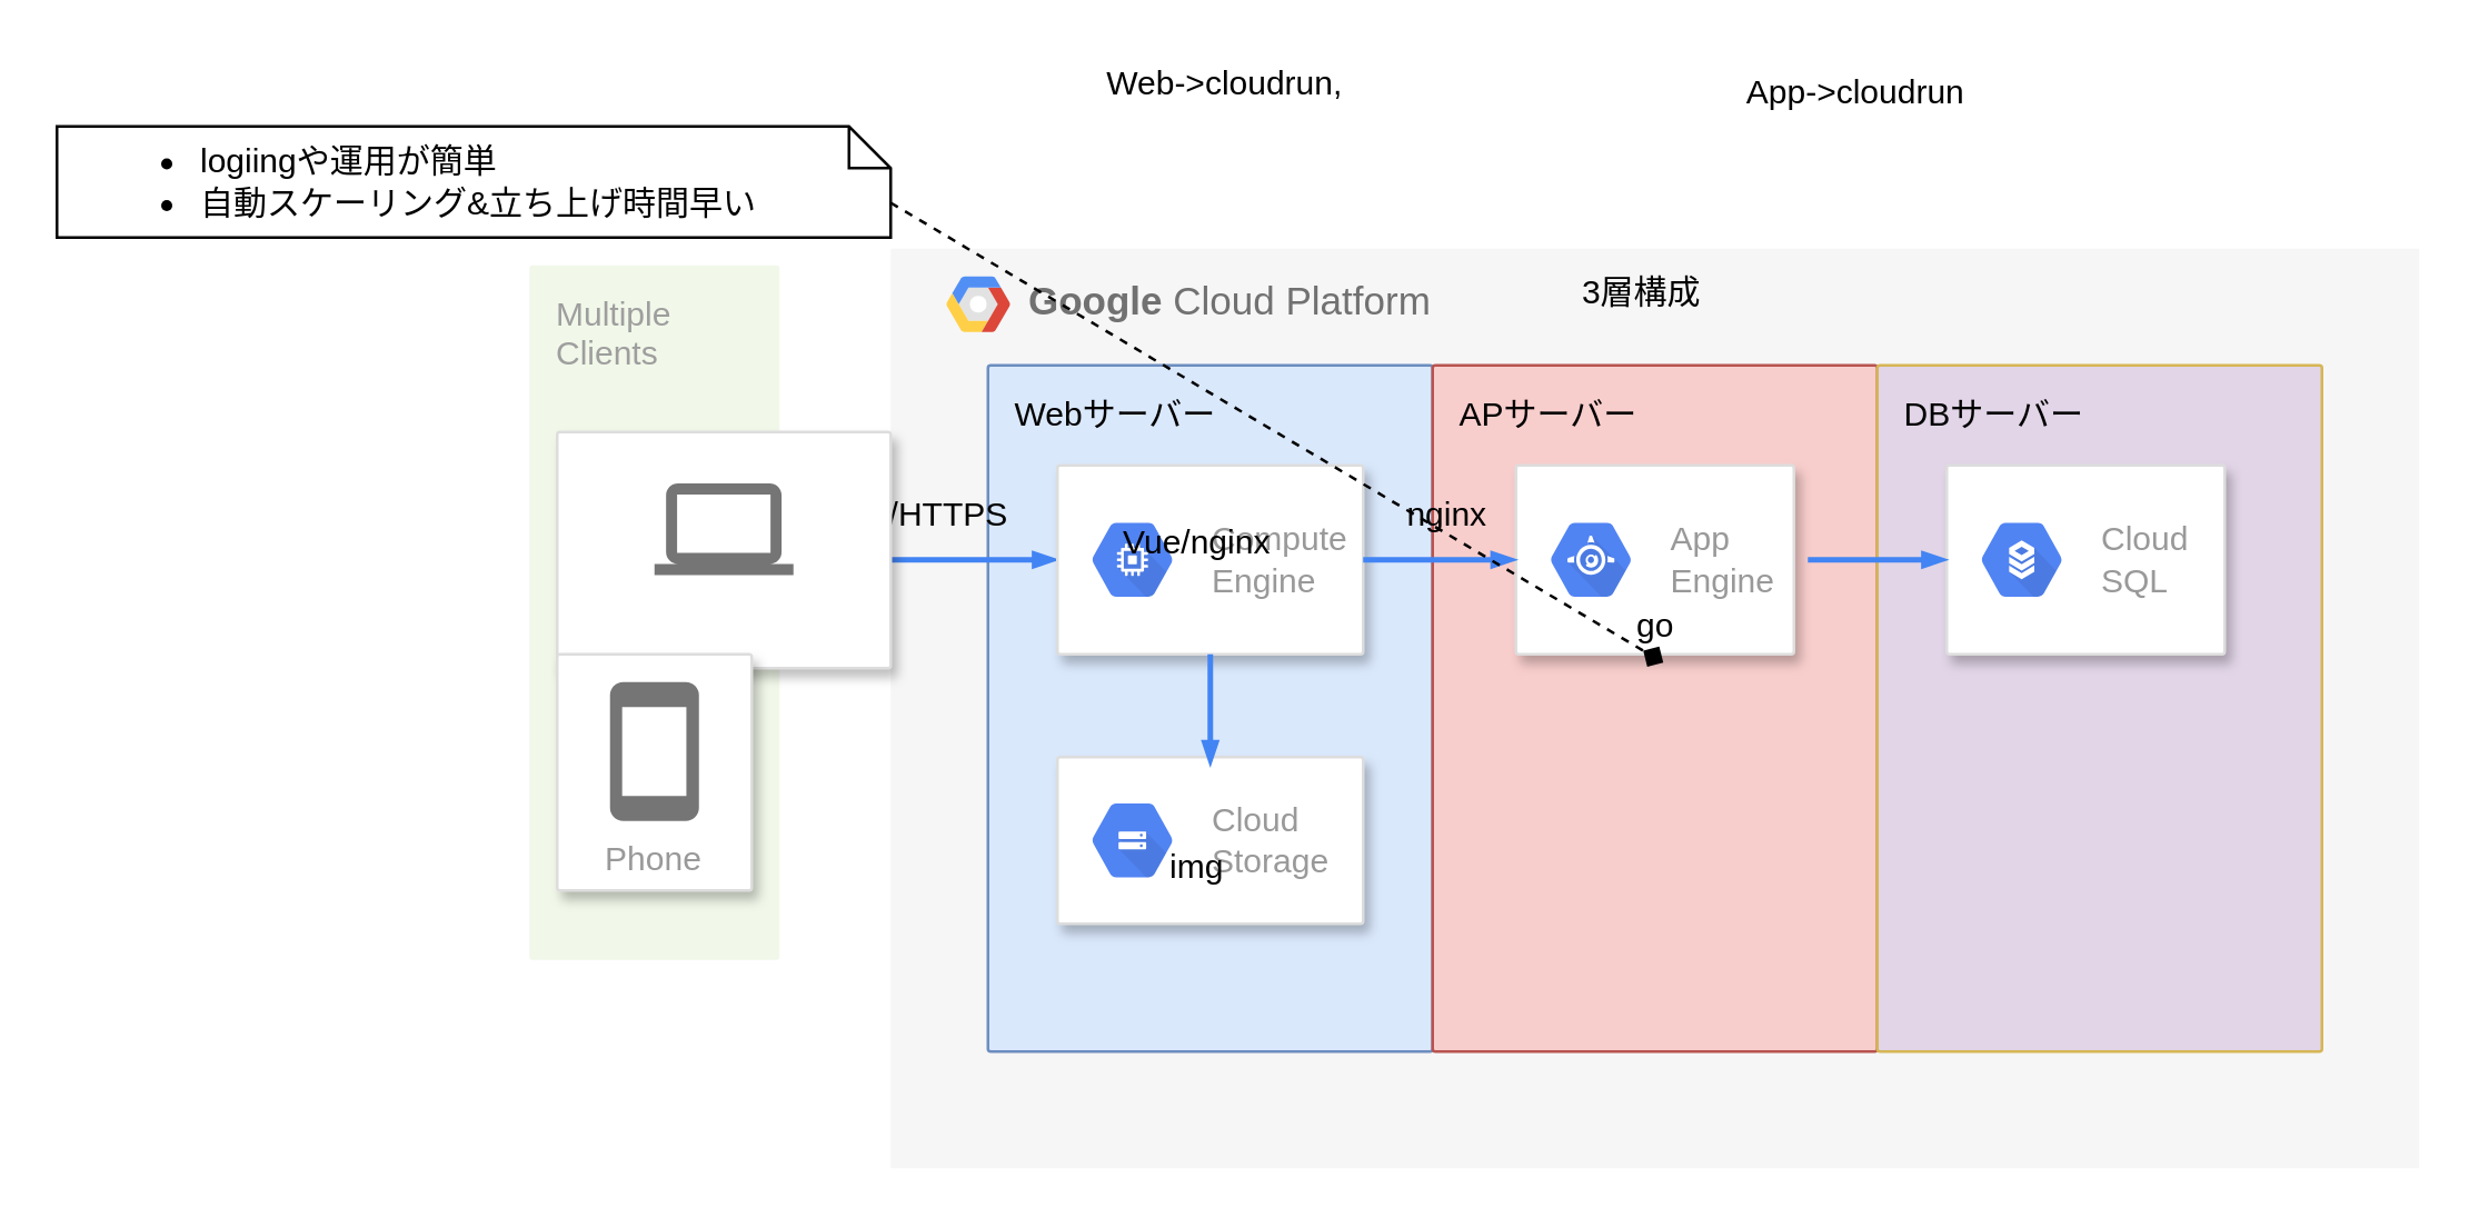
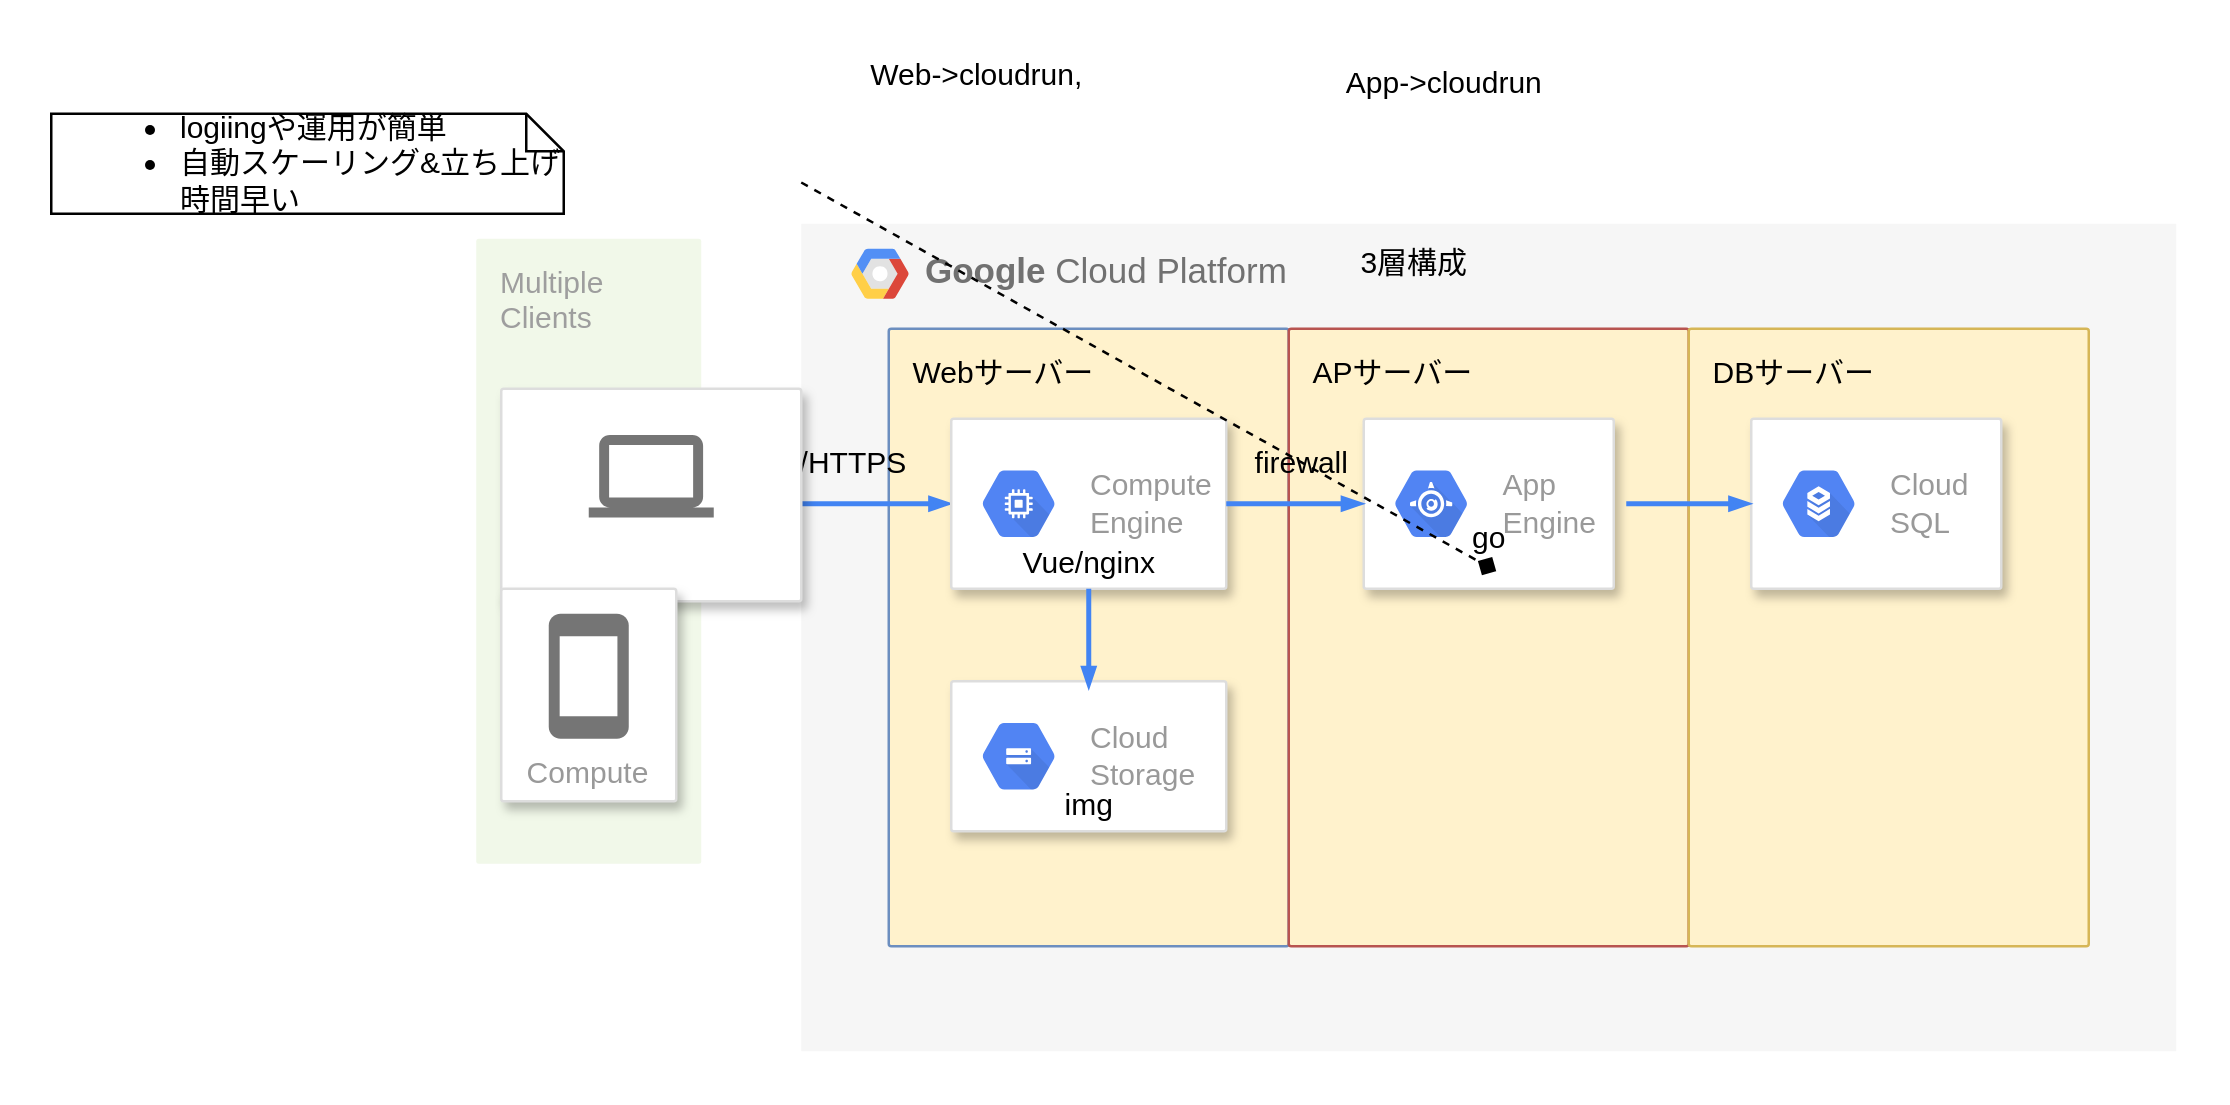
- <mxCell id="30" value="Web-&amp;gt;cloudrun," style="text;html=1;align=center;verticalAlign=middle;resizable=0;points=[];autosize=1;" vertex="1" parent="1"><mxGeometry x="390" y="20" width="100" height="20" as="geometry" /></mxCell>
+ <mxCell id="30" value="Web-&amp;gt;cloudrun," style="text;html=1;align=center;verticalAlign=middle;resizable=0;points=[];autosize=1;" vertex="1" parent="1"><mxGeometry x="340" y="20" width="100" height="20" as="geometry" /></mxCell>
- <mxCell id="31" value="App-&amp;gt;cloudrun" style="text;html=1;align=center;verticalAlign=middle;resizable=0;points=[];autosize=1;" vertex="1" parent="1"><mxGeometry x="622" y="23" width="90" height="20" as="geometry" /></mxCell>
+ <mxCell id="31" value="App-&amp;gt;cloudrun" style="text;html=1;align=center;verticalAlign=middle;resizable=0;points=[];autosize=1;" vertex="1" parent="1"><mxGeometry x="532" y="23" width="90" height="20" as="geometry" /></mxCell>
- <mxCell id="32" value="&lt;ul&gt;&lt;li&gt;logiingや運用が簡単&lt;/li&gt;&lt;li&gt;自動スケーリング&amp;amp;立ち上げ時間早い&lt;/li&gt;&lt;/ul&gt;" style="shape=note;size=15;align=left;spacingLeft=10;html=1;whiteSpace=wrap;" vertex="1" parent="1"><mxGeometry x="20" y="45" width="300" height="40" as="geometry" /></mxCell>
+ <mxCell id="32" value="&lt;ul&gt;&lt;li&gt;logiingや運用が簡単&lt;/li&gt;&lt;li&gt;自動スケーリング&amp;amp;立ち上げ時間早い&lt;/li&gt;&lt;/ul&gt;" style="shape=note;size=15;align=left;spacingLeft=10;html=1;whiteSpace=wrap;" vertex="1" parent="1"><mxGeometry x="20" y="45" width="205" height="40" as="geometry" /></mxCell>
- <mxCell id="9" value="3層構成" style="text;html=1;align=center;verticalAlign=middle;resizable=0;points=[];autosize=1;" vertex="1" parent="2"><mxGeometry x="240" y="6" width="60" height="20" as="geometry" /></mxCell>
+ <mxCell id="9" value="3層構成" style="text;html=1;align=center;verticalAlign=middle;resizable=0;points=[];autosize=1;" vertex="1" parent="2"><mxGeometry x="215" y="6" width="60" height="20" as="geometry" /></mxCell>
- <mxCell id="8" value="nginx" style="text;html=1;align=center;verticalAlign=middle;resizable=0;points=[];autosize=1;" vertex="1" parent="2"><mxGeometry x="175" y="86" width="50" height="20" as="geometry" /></mxCell>
+ <mxCell id="8" value="firewall" style="text;html=1;align=center;verticalAlign=middle;resizable=0;points=[];autosize=1;" vertex="1" parent="2"><mxGeometry x="175" y="86" width="50" height="20" as="geometry" /></mxCell>
- <mxCell id="18" value="Vue/nginx" style="text;html=1;align=center;verticalAlign=middle;resizable=0;points=[];autosize=1;" vertex="1" parent="16"><mxGeometry x="15" y="18" width="70" height="20" as="geometry" /></mxCell>
+ <mxCell id="18" value="Vue/nginx" style="text;html=1;align=center;verticalAlign=middle;resizable=0;points=[];autosize=1;" vertex="1" parent="16"><mxGeometry x="20" y="48" width="70" height="20" as="geometry" /></mxCell>
- <mxCell id="21" value="go" style="text;html=1;align=center;verticalAlign=middle;resizable=0;points=[];autosize=1;" vertex="1" parent="19"><mxGeometry x="35" y="48" width="30" height="20" as="geometry" /></mxCell>
+ <mxCell id="21" value="go" style="text;html=1;align=center;verticalAlign=middle;resizable=0;points=[];autosize=1;" vertex="1" parent="19"><mxGeometry x="35" y="38" width="30" height="20" as="geometry" /></mxCell>
- <mxCell id="4" value="Webサーバー" style="points=[[0,0,0],[0.25,0,0],[0.5,0,0],[0.75,0,0],[1,0,0],[1,0.25,0],[1,0.5,0],[1,0.75,0],[1,1,0],[0.75,1,0],[0.5,1,0],[0.25,1,0],[0,1,0],[0,0.75,0],[0,0.5,0],[0,0.25,0]];rounded=1;absoluteArcSize=1;arcSize=2;html=1;strokeColor=#6c8ebf;shadow=0;dashed=0;fontSize=12;align=left;verticalAlign=top;spacing=10;spacingTop=-4;fillColor=#dae8fc;" vertex="1" parent="2"><mxGeometry x="35" y="42" width="160" height="247" as="geometry" /></mxCell>
+ <mxCell id="4" value="Webサーバー" style="points=[[0,0,0],[0.25,0,0],[0.5,0,0],[0.75,0,0],[1,0,0],[1,0.25,0],[1,0.5,0],[1,0.75,0],[1,1,0],[0.75,1,0],[0.5,1,0],[0.25,1,0],[0,1,0],[0,0.75,0],[0,0.5,0],[0,0.25,0]];rounded=1;absoluteArcSize=1;arcSize=2;html=1;strokeColor=#6c8ebf;shadow=0;dashed=0;fontSize=12;align=left;verticalAlign=top;spacing=10;spacingTop=-4;fillColor=#fff2cc;" vertex="1" parent="2"><mxGeometry x="35" y="42" width="160" height="247" as="geometry" /></mxCell>
- <mxCell id="5" value="APサーバー" style="points=[[0,0,0],[0.25,0,0],[0.5,0,0],[0.75,0,0],[1,0,0],[1,0.25,0],[1,0.5,0],[1,0.75,0],[1,1,0],[0.75,1,0],[0.5,1,0],[0.25,1,0],[0,1,0],[0,0.75,0],[0,0.5,0],[0,0.25,0]];rounded=1;absoluteArcSize=1;arcSize=2;html=1;strokeColor=#b85450;shadow=0;dashed=0;fontSize=12;align=left;verticalAlign=top;spacing=10;spacingTop=-4;fillColor=#f8cecc;" vertex="1" parent="2"><mxGeometry x="195" y="42" width="160" height="247" as="geometry" /></mxCell>
+ <mxCell id="5" value="APサーバー" style="points=[[0,0,0],[0.25,0,0],[0.5,0,0],[0.75,0,0],[1,0,0],[1,0.25,0],[1,0.5,0],[1,0.75,0],[1,1,0],[0.75,1,0],[0.5,1,0],[0.25,1,0],[0,1,0],[0,0.75,0],[0,0.5,0],[0,0.25,0]];rounded=1;absoluteArcSize=1;arcSize=2;html=1;strokeColor=#b85450;shadow=0;dashed=0;fontSize=12;align=left;verticalAlign=top;spacing=10;spacingTop=-4;fillColor=#fff2cc;" vertex="1" parent="2"><mxGeometry x="195" y="42" width="160" height="247" as="geometry" /></mxCell>
- <mxCell id="6" value="DBサーバー" style="points=[[0,0,0],[0.25,0,0],[0.5,0,0],[0.75,0,0],[1,0,0],[1,0.25,0],[1,0.5,0],[1,0.75,0],[1,1,0],[0.75,1,0],[0.5,1,0],[0.25,1,0],[0,1,0],[0,0.75,0],[0,0.5,0],[0,0.25,0]];rounded=1;absoluteArcSize=1;arcSize=2;html=1;strokeColor=#d6b656;shadow=0;dashed=0;fontSize=12;align=left;verticalAlign=top;spacing=10;spacingTop=-4;fillColor=#e1d5e7;" vertex="1" parent="2"><mxGeometry x="355" y="42" width="160" height="247" as="geometry" /></mxCell>
+ <mxCell id="6" value="DBサーバー" style="points=[[0,0,0],[0.25,0,0],[0.5,0,0],[0.75,0,0],[1,0,0],[1,0.25,0],[1,0.5,0],[1,0.75,0],[1,1,0],[0.75,1,0],[0.5,1,0],[0.25,1,0],[0,1,0],[0,0.75,0],[0,0.5,0],[0,0.25,0]];rounded=1;absoluteArcSize=1;arcSize=2;html=1;strokeColor=#d6b656;shadow=0;dashed=0;fontSize=12;align=left;verticalAlign=top;spacing=10;spacingTop=-4;fillColor=#fff2cc;" vertex="1" parent="2"><mxGeometry x="355" y="42" width="160" height="247" as="geometry" /></mxCell>
- <mxCell id="14" value="Phone" style="strokeColor=#dddddd;shadow=1;strokeWidth=1;rounded=1;absoluteArcSize=1;arcSize=2;labelPosition=center;verticalLabelPosition=middle;align=center;verticalAlign=bottom;spacingLeft=0;fontColor=#999999;fontSize=12;whiteSpace=wrap;spacingBottom=2;" vertex="1" parent="1"><mxGeometry x="200" y="235" width="70" height="85" as="geometry" /></mxCell>
+ <mxCell id="14" value="Compute" style="strokeColor=#dddddd;shadow=1;strokeWidth=1;rounded=1;absoluteArcSize=1;arcSize=2;labelPosition=center;verticalLabelPosition=middle;align=center;verticalAlign=bottom;spacingLeft=0;fontColor=#999999;fontSize=12;whiteSpace=wrap;spacingBottom=2;" vertex="1" parent="1"><mxGeometry x="200" y="235" width="70" height="85" as="geometry" /></mxCell>
- <mxCell id="28" value="img" style="text;html=1;align=center;verticalAlign=middle;resizable=0;points=[];autosize=1;" vertex="1" parent="26"><mxGeometry x="35" y="30" width="30" height="20" as="geometry" /></mxCell>
+ <mxCell id="28" value="img" style="text;html=1;align=center;verticalAlign=middle;resizable=0;points=[];autosize=1;" vertex="1" parent="26"><mxGeometry x="40" y="40" width="30" height="20" as="geometry" /></mxCell>
